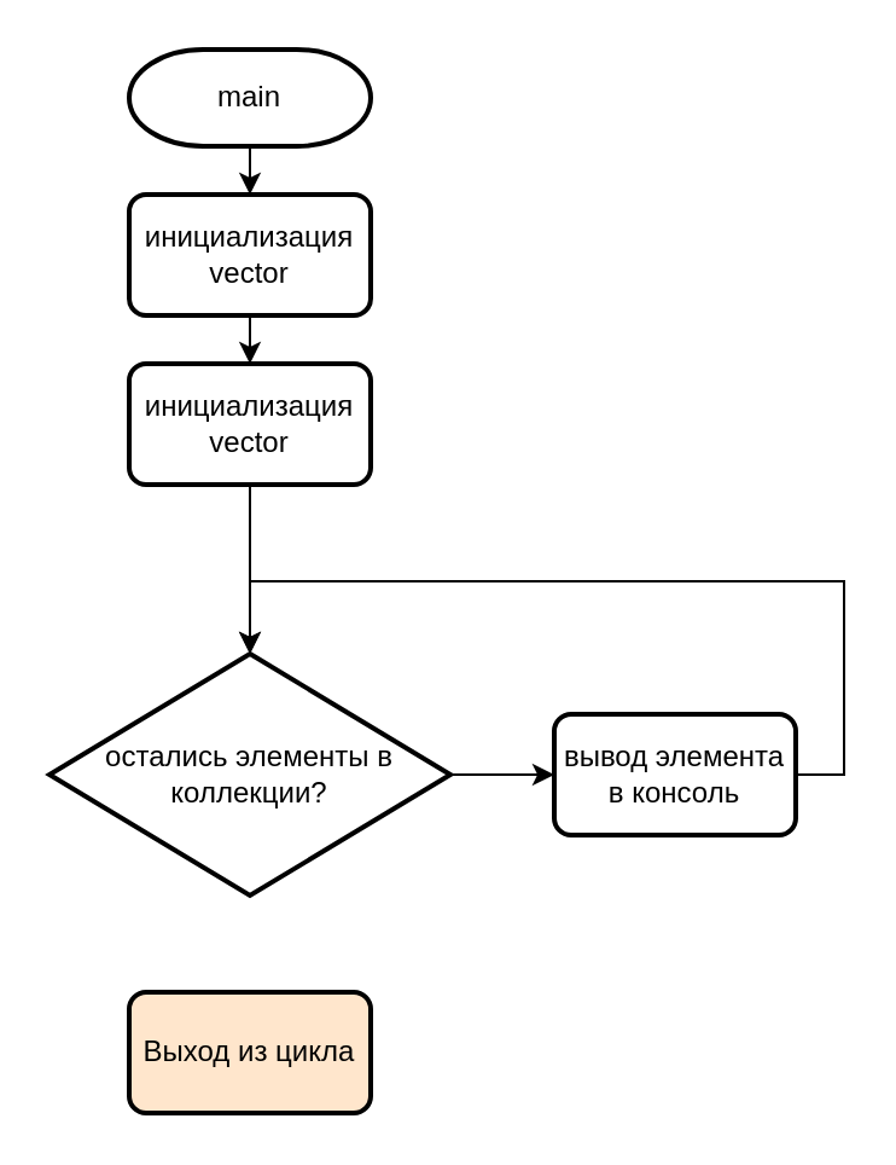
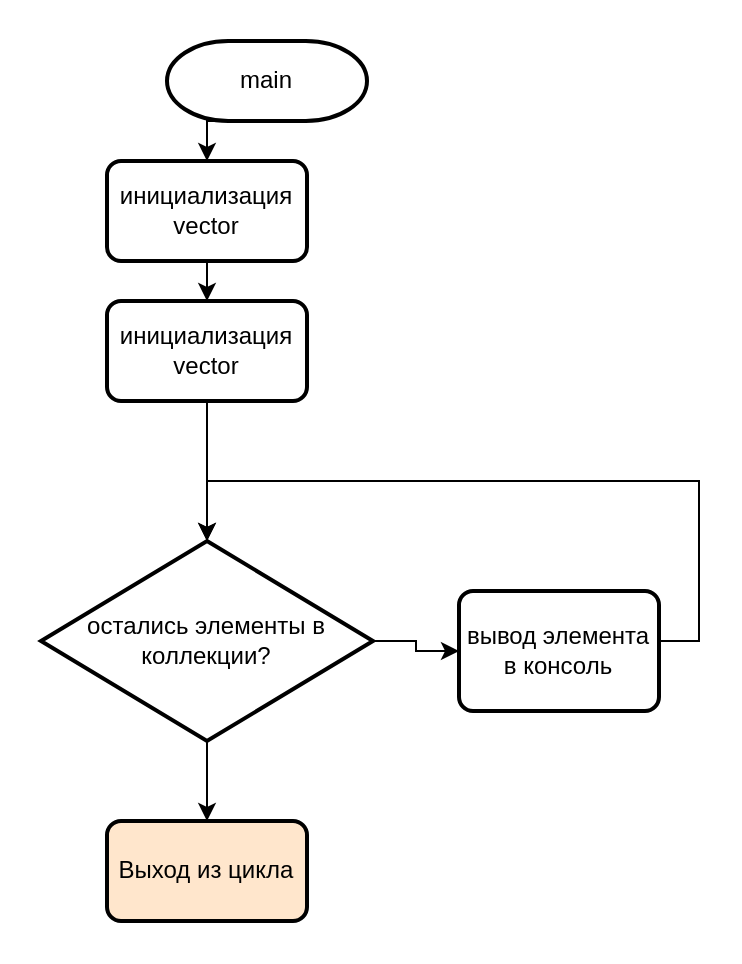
- <mxCell id="3" value="main" style="strokeWidth=2;html=1;shape=mxgraph.flowchart.terminator;whiteSpace=wrap;" parent="1" vertex="1"><mxGeometry x="53" y="20" width="100" height="40" as="geometry" /></mxCell>
+ <mxCell id="3" value="main" style="strokeWidth=2;html=1;shape=mxgraph.flowchart.terminator;whiteSpace=wrap;" parent="1" vertex="1"><mxGeometry x="83" y="20" width="100" height="40" as="geometry" /></mxCell>
- <mxCell id="11" value="вывод элемента в консоль" style="rounded=1;whiteSpace=wrap;html=1;absoluteArcSize=1;arcSize=14;strokeWidth=2;" parent="1" vertex="1"><mxGeometry x="229" y="295" width="100" height="50" as="geometry" /></mxCell>
+ <mxCell id="11" value="вывод элемента в консоль" style="rounded=1;whiteSpace=wrap;html=1;absoluteArcSize=1;arcSize=14;strokeWidth=2;" parent="1" vertex="1"><mxGeometry x="229" y="295" width="100" height="60" as="geometry" /></mxCell>
+ <mxCell id="8" style="edgeStyle=orthogonalEdgeStyle;rounded=0;orthogonalLoop=1;jettySize=auto;html=1;exitX=0.5;exitY=1;exitDx=0;exitDy=0;exitPerimeter=0;entryX=0.5;entryY=0;entryDx=0;entryDy=0;" parent="1" source="9" target="10" edge="1"><mxGeometry relative="1" as="geometry" /></mxCell>
